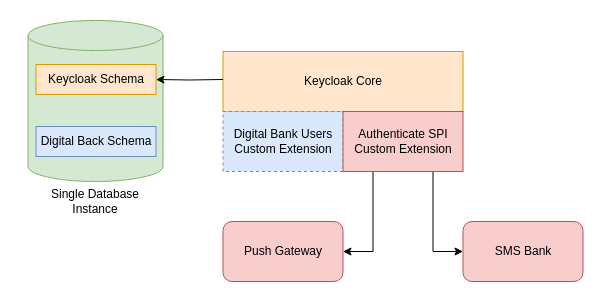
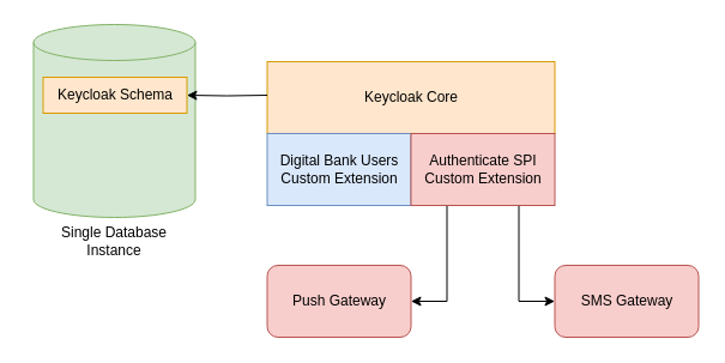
- <mxCell id="11" value="Digital Back Schema" style="rounded=0;whiteSpace=wrap;html=1;fillColor=#dae8fc;strokeColor=#6c8ebf;" vertex="1" parent="1"><mxGeometry x="35.5" y="126" width="120" height="30" as="geometry" /></mxCell>
- <mxCell id="4" value="Digital Bank Users&lt;br&gt;Custom Extension" style="rounded=0;whiteSpace=wrap;html=1;fillColor=#dae8fc;strokeColor=#6c8ebf;dashed=1;" vertex="1" parent="1"><mxGeometry x="222.5" y="111" width="120" height="60" as="geometry" /></mxCell>
+ <mxCell id="4" value="Digital Bank Users&lt;br&gt;Custom Extension" style="rounded=0;whiteSpace=wrap;html=1;fillColor=#dae8fc;strokeColor=#6c8ebf;" vertex="1" parent="1"><mxGeometry x="222.5" y="111" width="120" height="60" as="geometry" /></mxCell>
- <mxCell id="8" value="SMS Bank" style="rounded=1;whiteSpace=wrap;html=1;fillColor=#f8cecc;strokeColor=#b85450;" vertex="1" parent="1"><mxGeometry x="462.5" y="221" width="120" height="60" as="geometry" /></mxCell>
+ <mxCell id="8" value="SMS Gateway" style="rounded=1;whiteSpace=wrap;html=1;fillColor=#f8cecc;strokeColor=#b85450;" vertex="1" parent="1"><mxGeometry x="462.5" y="221" width="120" height="60" as="geometry" /></mxCell>
